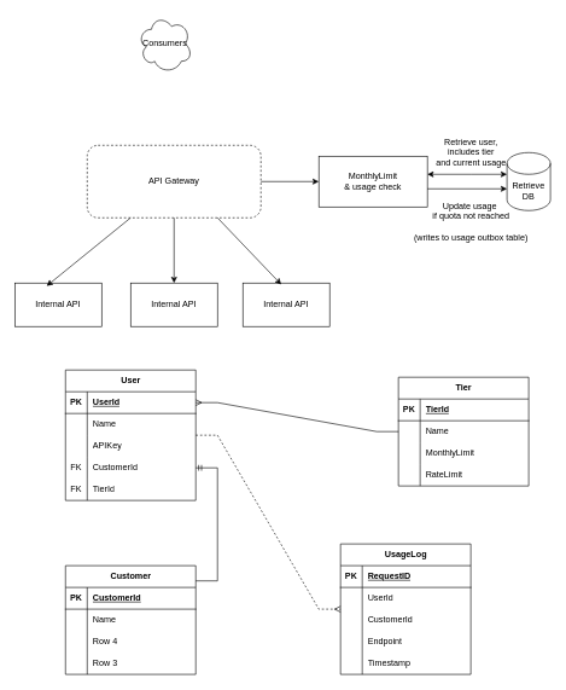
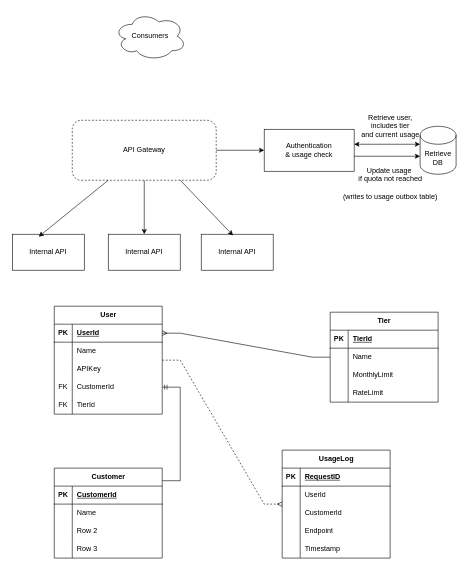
- <mxCell id="4" value="Consumers" style="ellipse;shape=cloud;whiteSpace=wrap;html=1;" vertex="1" parent="1"><mxGeometry x="190" y="20" width="75" height="80" as="geometry" /></mxCell>
+ <mxCell id="4" value="Consumers" style="ellipse;shape=cloud;whiteSpace=wrap;html=1;" vertex="1" parent="1"><mxGeometry x="190" y="20" width="120" height="80" as="geometry" /></mxCell>
- <mxCell id="5" value="&lt;div&gt;MonthlyLimit&lt;/div&gt;&lt;div&gt;&amp;amp; usage check&lt;/div&gt;" style="rounded=0;whiteSpace=wrap;html=1;" vertex="1" parent="1"><mxGeometry x="440" y="215" width="150" height="70" as="geometry" /></mxCell>
+ <mxCell id="5" value="&lt;div&gt;Authentication&lt;/div&gt;&lt;div&gt;&amp;amp; usage check&lt;/div&gt;" style="rounded=0;whiteSpace=wrap;html=1;" vertex="1" parent="1"><mxGeometry x="440" y="215" width="150" height="70" as="geometry" /></mxCell>
- <mxCell id="39" value="Row 4" style="shape=partialRectangle;connectable=0;fillColor=none;top=0;left=0;bottom=0;right=0;align=left;spacingLeft=6;overflow=hidden;whiteSpace=wrap;html=1;" vertex="1" parent="37"><mxGeometry x="30" width="150" height="30" as="geometry"><mxRectangle width="150" height="30" as="alternateBounds" /></mxGeometry></mxCell>
+ <mxCell id="39" value="Row 2" style="shape=partialRectangle;connectable=0;fillColor=none;top=0;left=0;bottom=0;right=0;align=left;spacingLeft=6;overflow=hidden;whiteSpace=wrap;html=1;" vertex="1" parent="37"><mxGeometry x="30" width="150" height="30" as="geometry"><mxRectangle width="150" height="30" as="alternateBounds" /></mxGeometry></mxCell>
